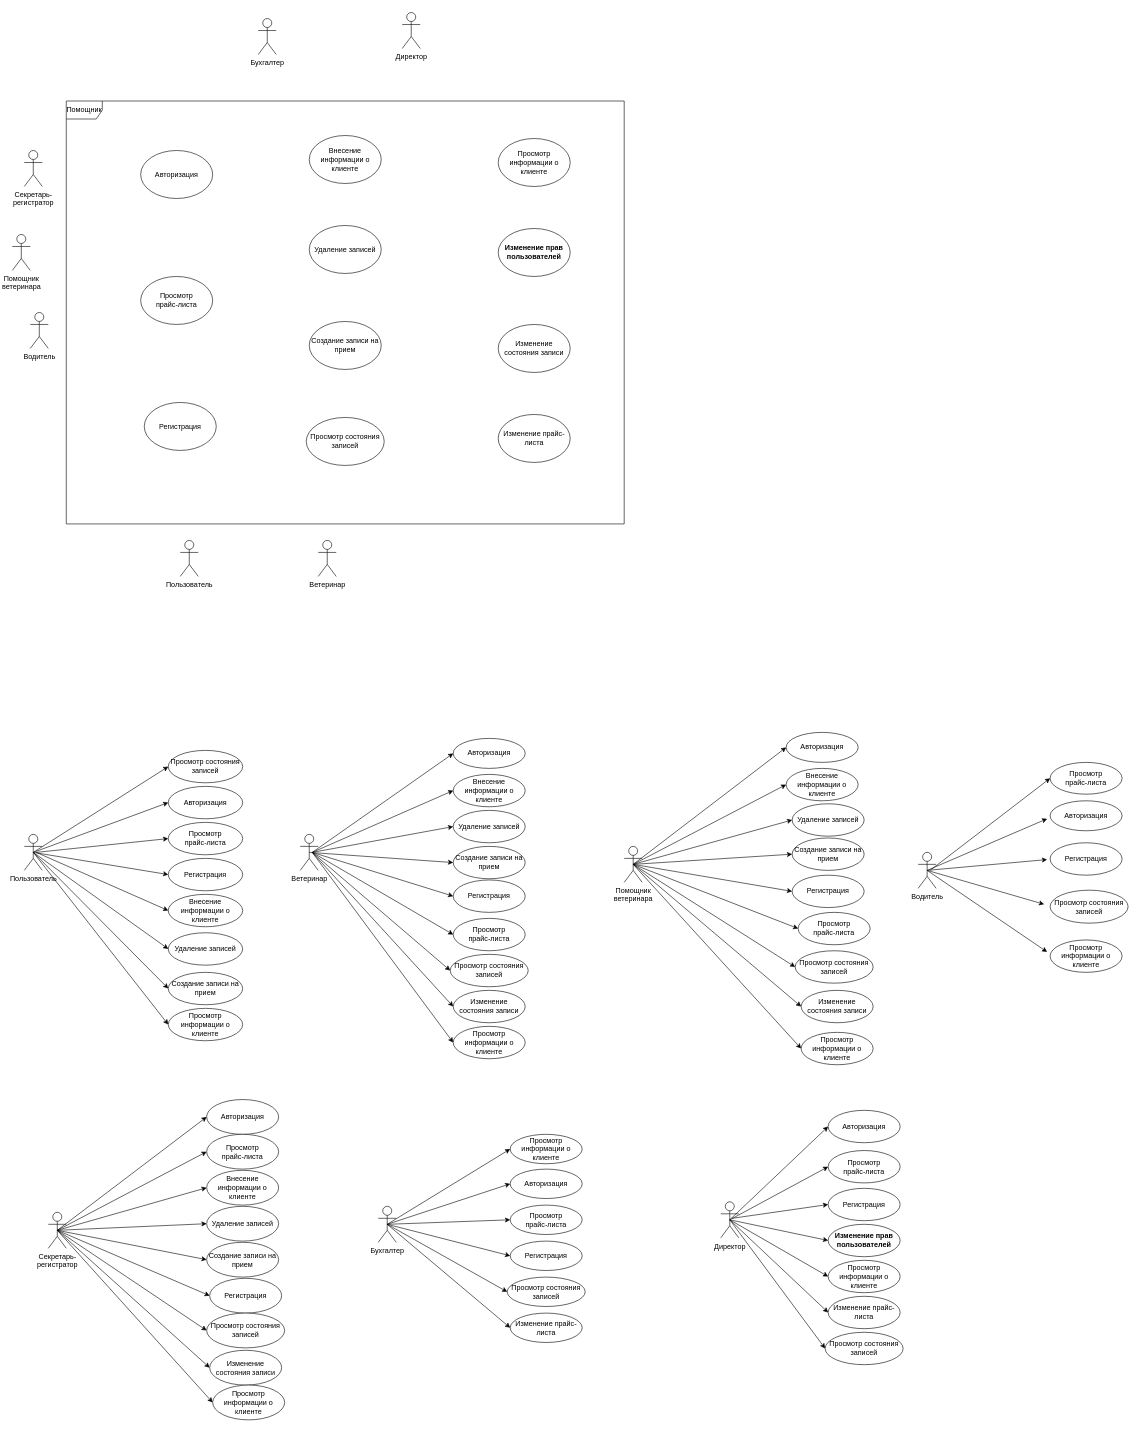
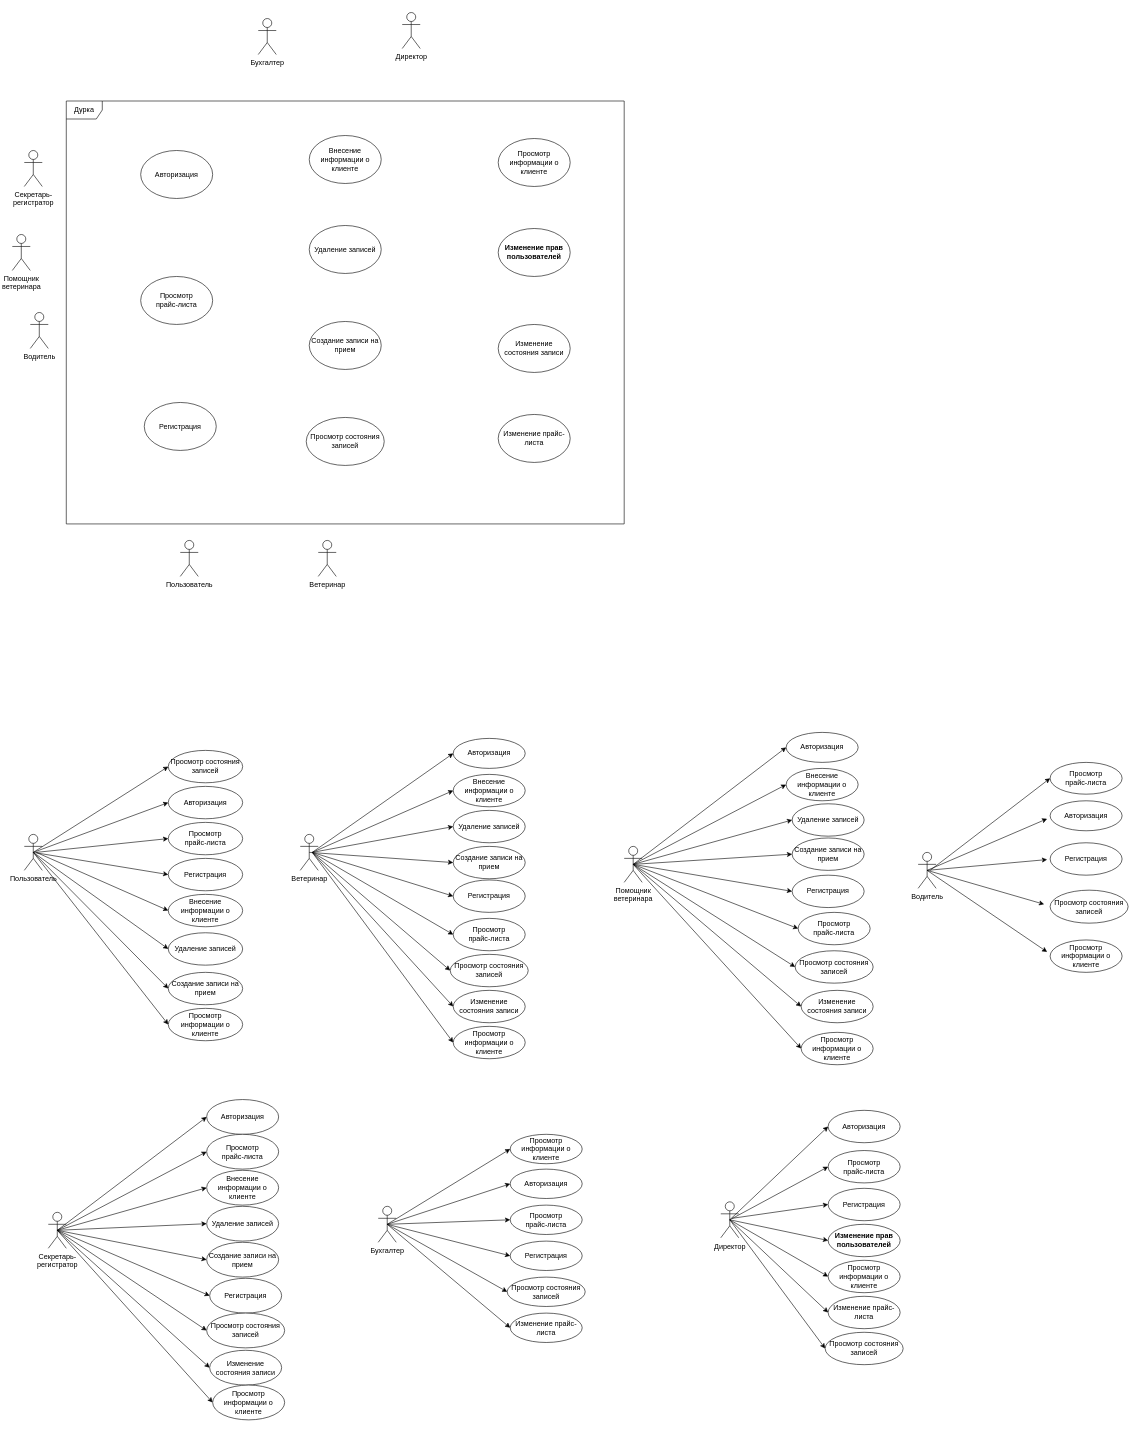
- <mxCell id="2" value="Помощник" style="shape=umlFrame;whiteSpace=wrap;html=1;" vertex="1" parent="1"><mxGeometry x="110" y="167.5" width="930" height="705" as="geometry" /></mxCell>
+ <mxCell id="2" value="Дурка" style="shape=umlFrame;whiteSpace=wrap;html=1;" vertex="1" parent="1"><mxGeometry x="110" y="167.5" width="930" height="705" as="geometry" /></mxCell>
